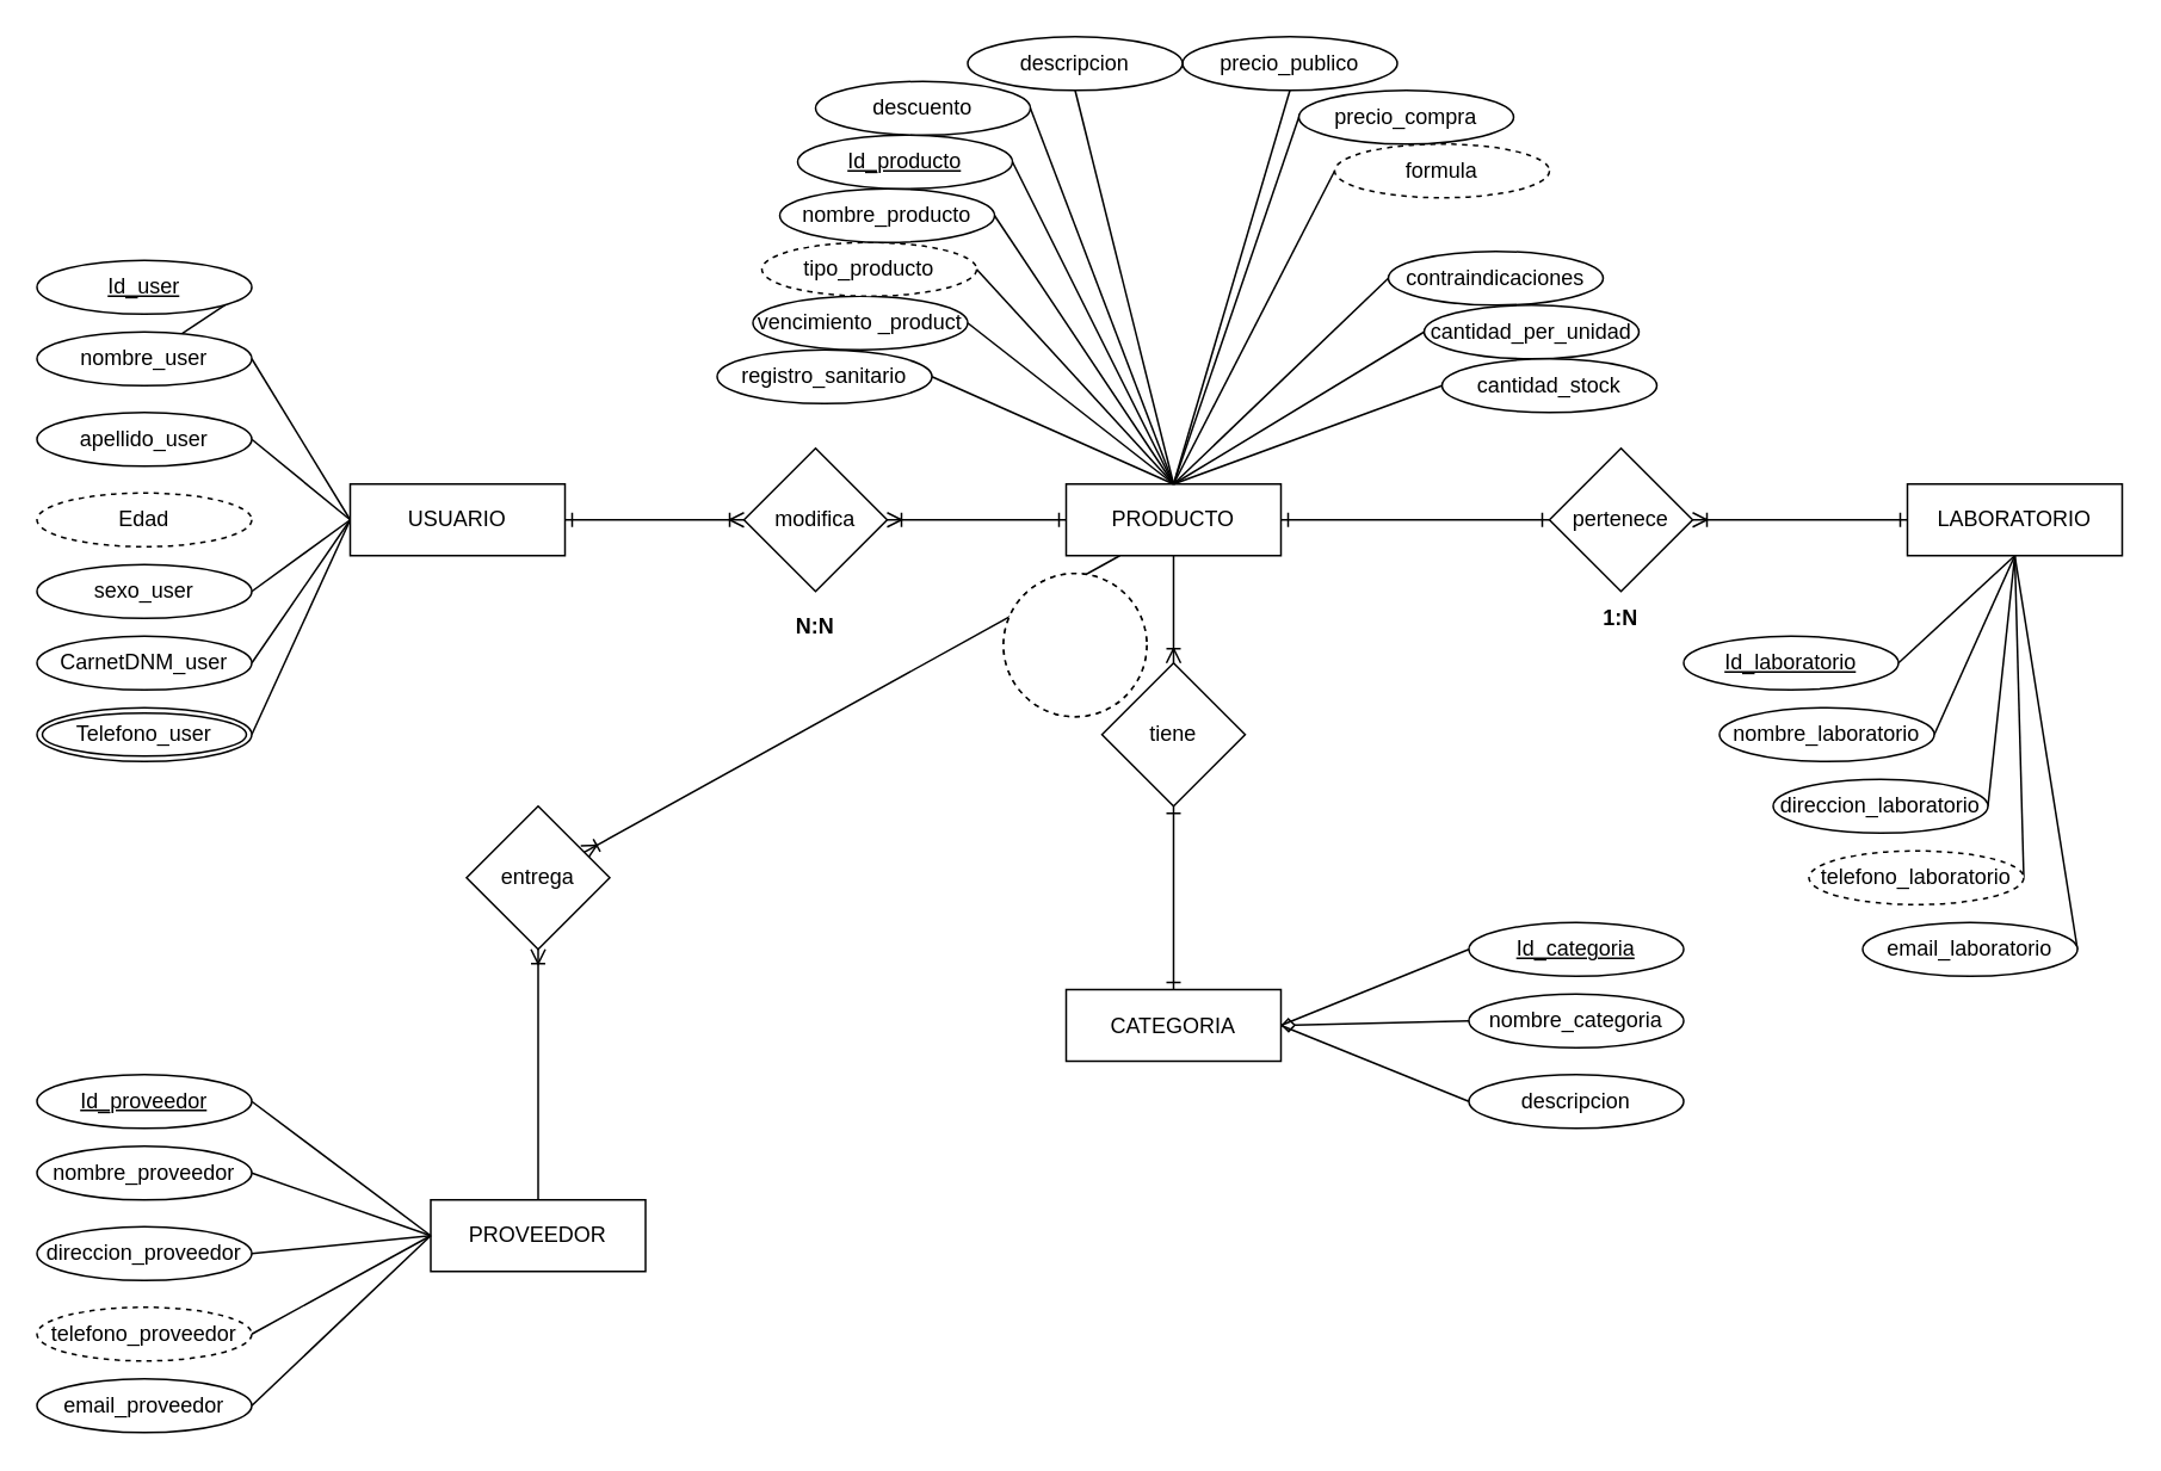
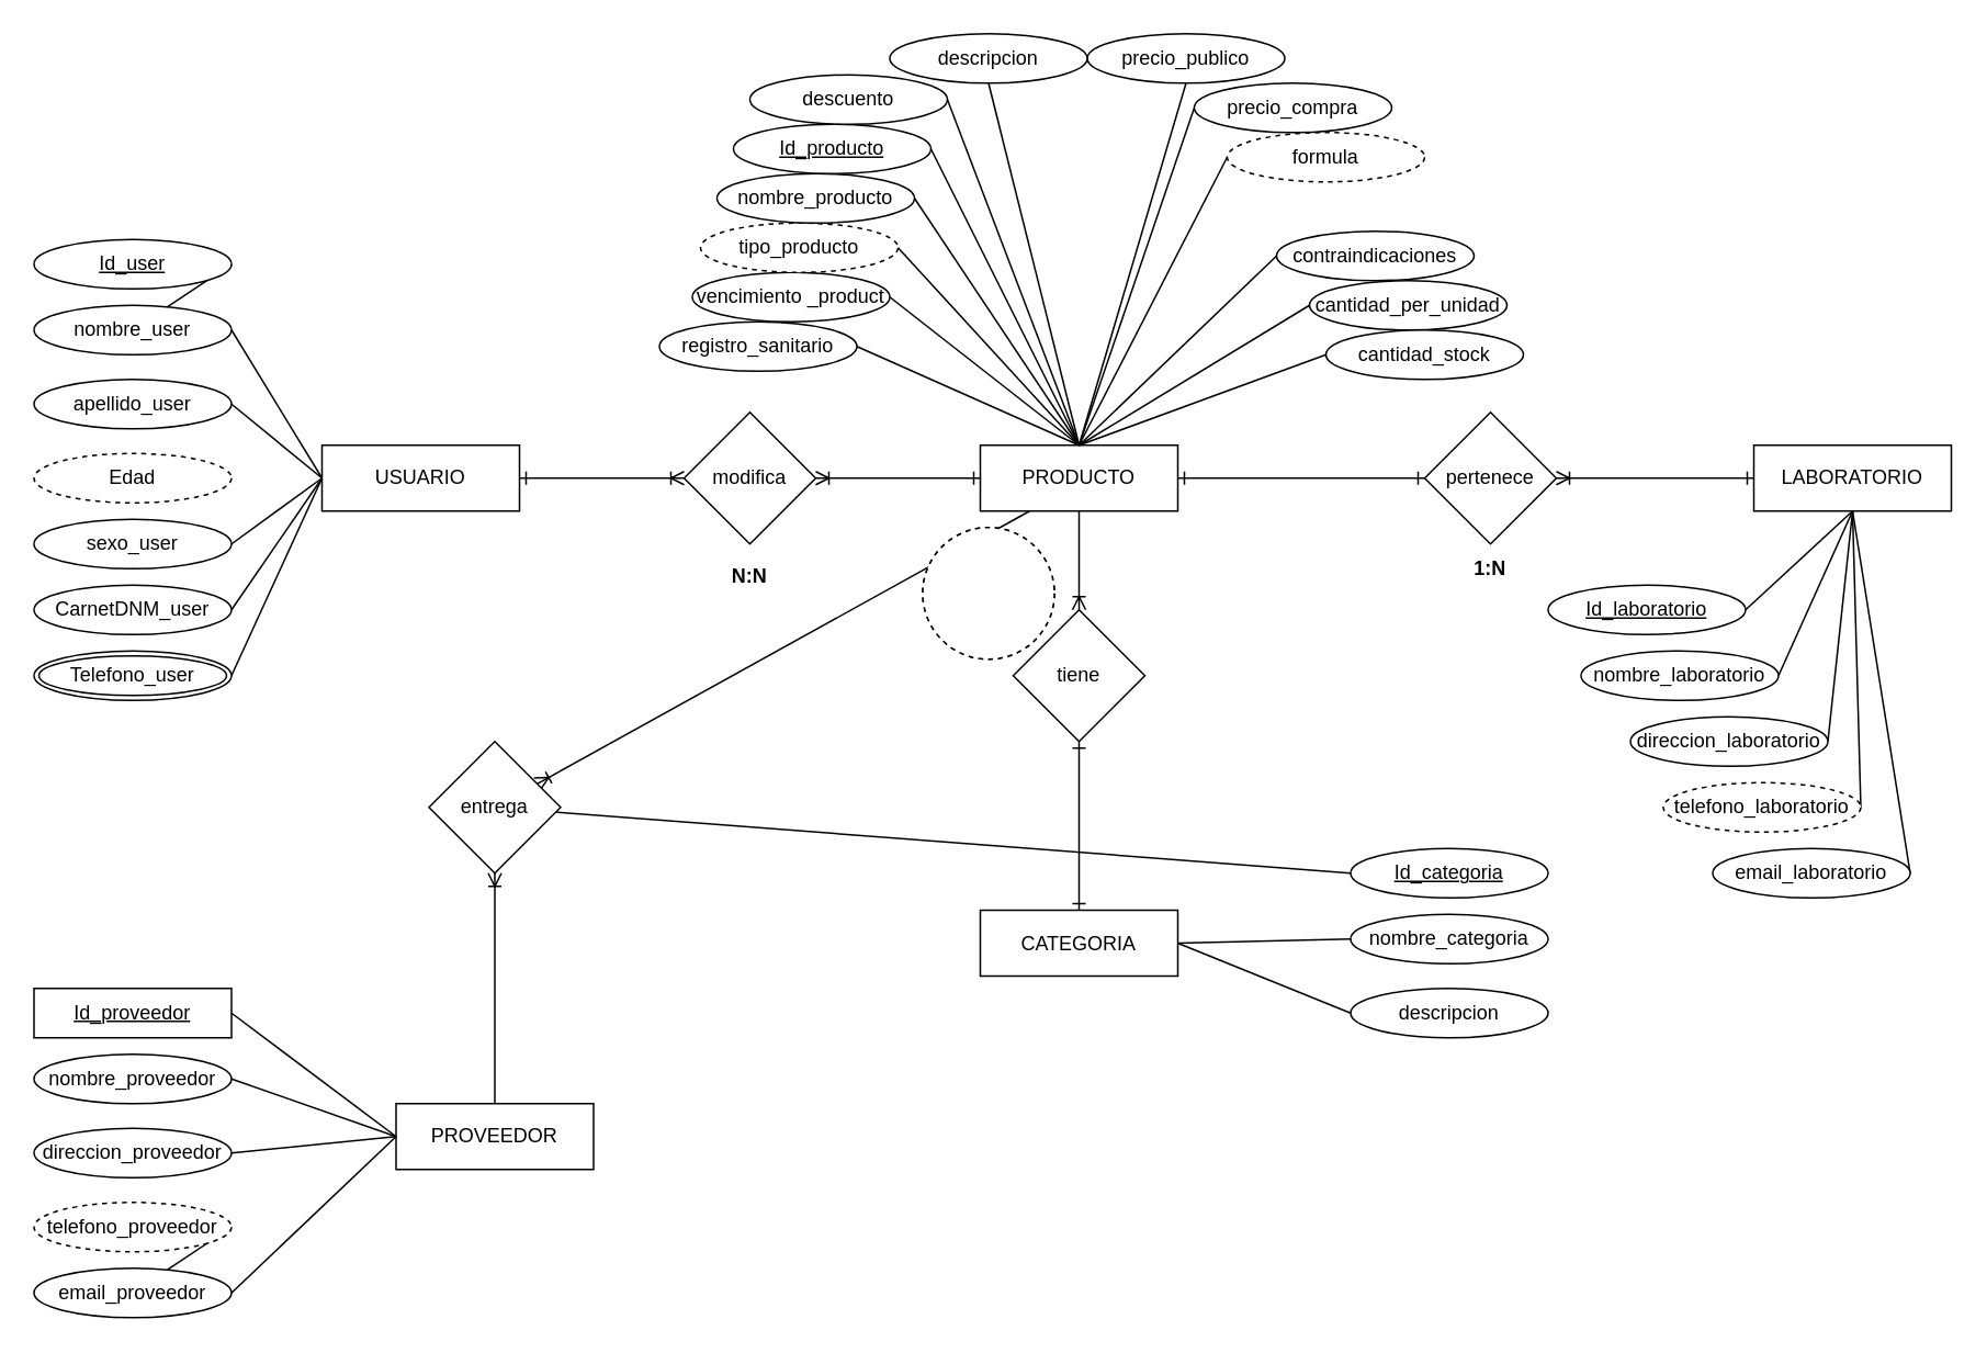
- <mxCell id="81" style="edgeStyle=none;rounded=0;orthogonalLoop=1;jettySize=auto;html=1;exitX=0;exitY=0.5;exitDx=0;exitDy=0;entryX=1;entryY=0.5;entryDx=0;entryDy=0;endArrow=none;endFill=0;" parent="1" source="82" target="75" edge="1"><mxGeometry relative="1" as="geometry" /></mxCell>
+ <mxCell id="81" style="edgeStyle=none;rounded=0;orthogonalLoop=1;jettySize=auto;html=1;exitX=0;exitY=0.5;exitDx=0;exitDy=0;endArrow=none;endFill=0;" parent="1" source="82" target="16" edge="1"><mxGeometry relative="1" as="geometry" /></mxCell>
- <mxCell id="79" style="edgeStyle=none;rounded=0;orthogonalLoop=1;jettySize=auto;html=1;exitX=0;exitY=0.5;exitDx=0;exitDy=0;endArrow=diamond;endFill=0;entryX=1;entryY=0.5;entryDx=0;entryDy=0;" parent="1" source="80" target="75" edge="1"><mxGeometry relative="1" as="geometry"><mxPoint x="595" y="572.5" as="targetPoint" /></mxGeometry></mxCell>
+ <mxCell id="79" style="edgeStyle=none;rounded=0;orthogonalLoop=1;jettySize=auto;html=1;exitX=0;exitY=0.5;exitDx=0;exitDy=0;endArrow=none;endFill=0;entryX=1;entryY=0.5;entryDx=0;entryDy=0;" parent="1" source="80" target="75" edge="1"><mxGeometry relative="1" as="geometry"><mxPoint x="595" y="572.5" as="targetPoint" /></mxGeometry></mxCell>
- <mxCell id="37" value="Id_proveedor" style="ellipse;whiteSpace=wrap;html=1;fontStyle=4" parent="1" vertex="1"><mxGeometry x="20" y="600" width="120" height="30" as="geometry" /></mxCell>
+ <mxCell id="37" value="Id_proveedor" style="whiteSpace=wrap;html=1;fontStyle=4;rounded=0;" parent="1" vertex="1"><mxGeometry x="20" y="600" width="120" height="30" as="geometry" /></mxCell>
- <mxCell id="30" style="edgeStyle=none;rounded=0;orthogonalLoop=1;jettySize=auto;html=1;exitX=1;exitY=0.5;exitDx=0;exitDy=0;entryX=0;entryY=0.5;entryDx=0;entryDy=0;endArrow=none;endFill=0;" parent="1" source="31" target="6" edge="1"><mxGeometry relative="1" as="geometry" /></mxCell>
+ <mxCell id="30" style="edgeStyle=none;rounded=0;orthogonalLoop=1;jettySize=auto;html=1;exitX=1;exitY=0.5;exitDx=0;exitDy=0;endArrow=none;endFill=0;" parent="1" source="31" target="29" edge="1"><mxGeometry relative="1" as="geometry" /></mxCell>
